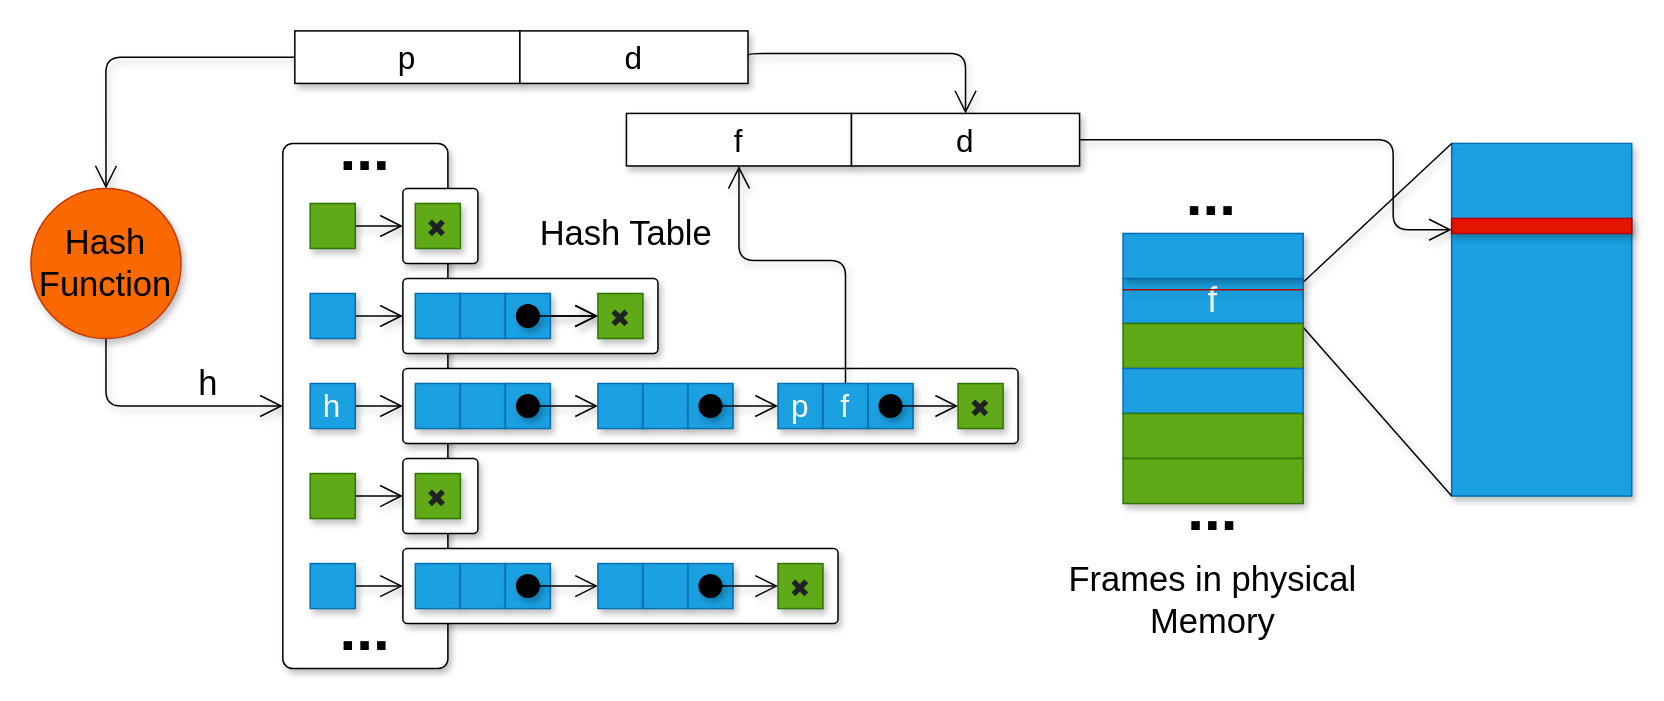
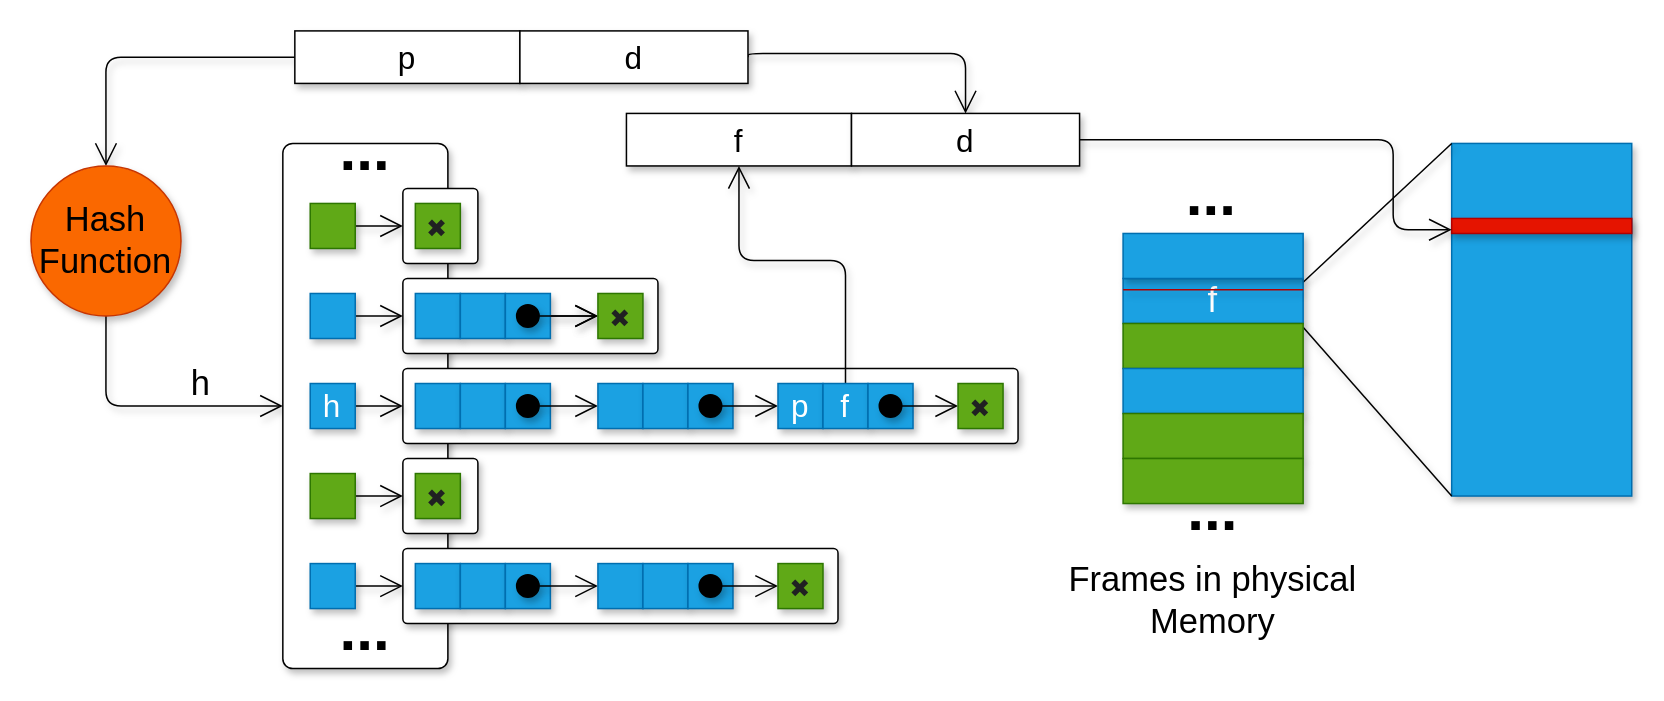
- <mxCell id="76" value="Hash Table" style="text;html=1;strokeColor=none;fillColor=none;align=center;verticalAlign=middle;whiteSpace=wrap;rounded=0;fontSize=23;shadow=1;" parent="1" vertex="1"><mxGeometry x="346" y="145" width="142" height="20" as="geometry" /></mxCell>
- <mxCell id="7" value="Hash&lt;br style=&quot;font-size: 23px;&quot;&gt;Function" style="ellipse;whiteSpace=wrap;html=1;aspect=fixed;fontSize=23;fillColor=#fa6800;strokeColor=#C73500;fontColor=#000000;shadow=1;" parent="1" vertex="1"><mxGeometry x="20.13" y="125" width="100" height="100" as="geometry" /></mxCell>
+ <mxCell id="7" value="Hash&lt;br style=&quot;font-size: 23px;&quot;&gt;Function" style="ellipse;whiteSpace=wrap;html=1;aspect=fixed;fontSize=23;fillColor=#fa6800;strokeColor=#C73500;fontColor=#000000;shadow=1;" parent="1" vertex="1"><mxGeometry x="20.13" y="110" width="100" height="100" as="geometry" /></mxCell>
